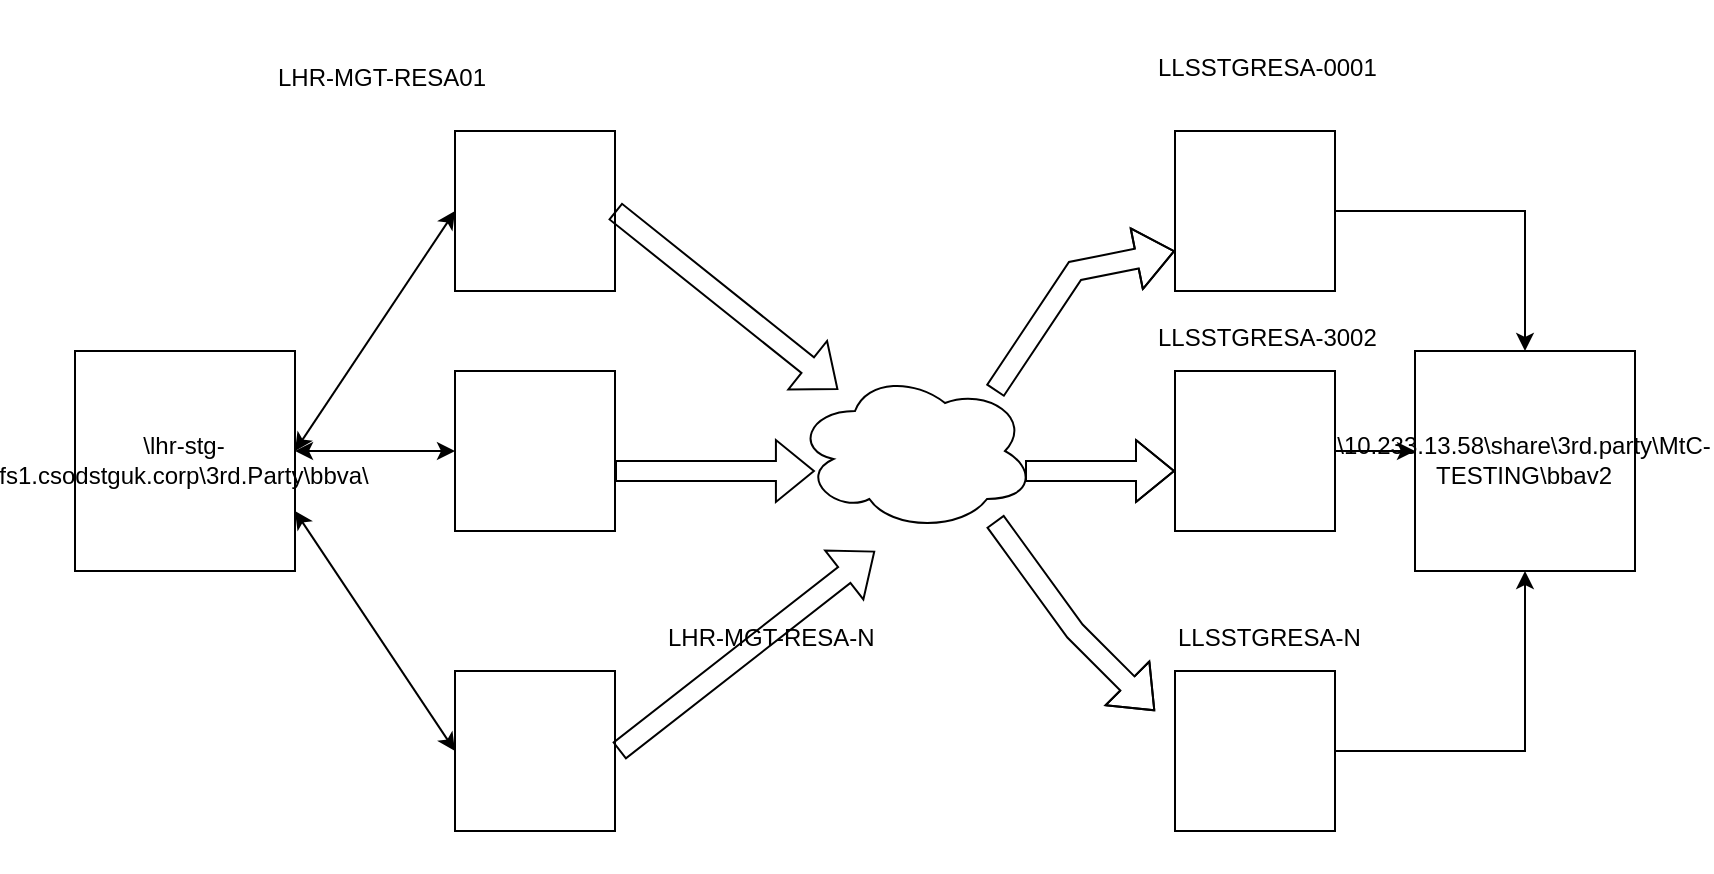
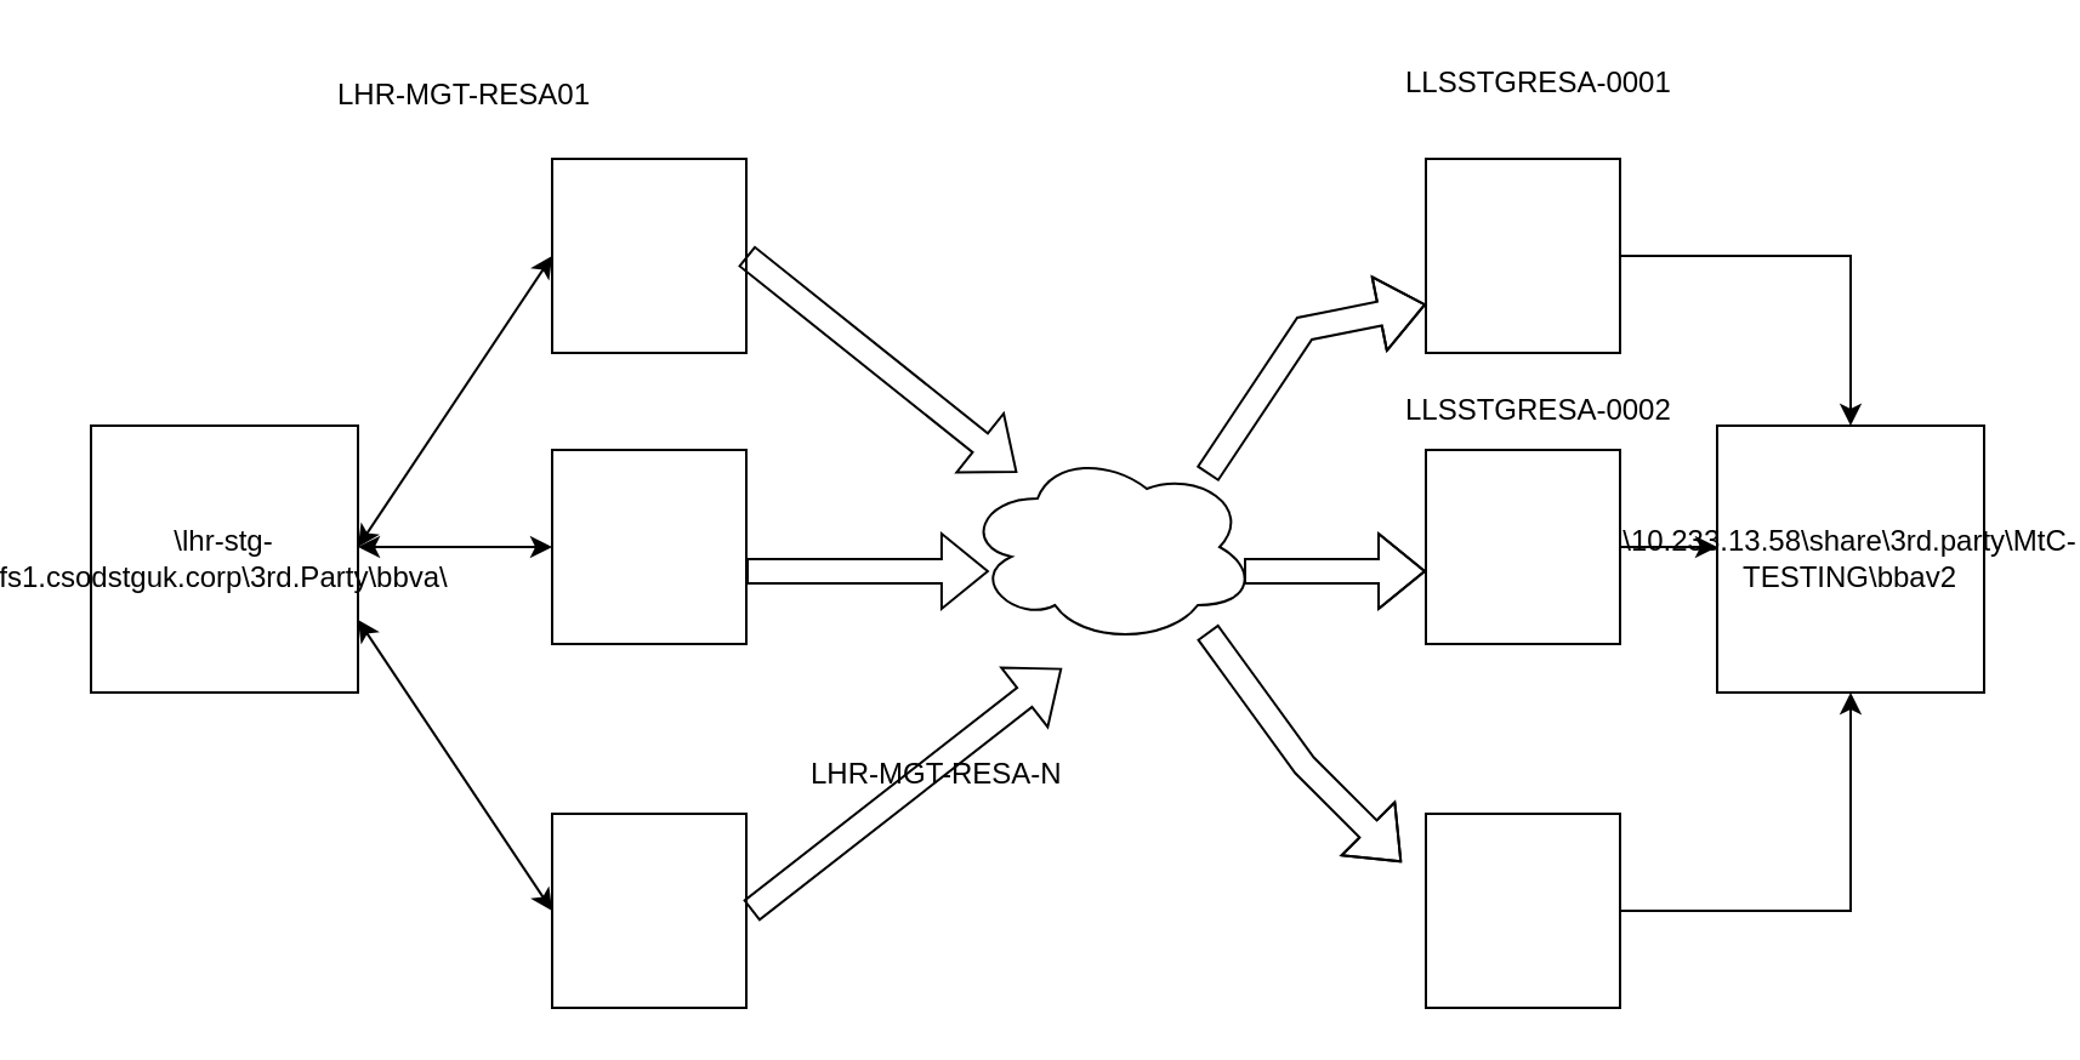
- <mxCell id="22" value="LLSSTGRESA-3002" style="text;whiteSpace=wrap;html=1;" vertex="1" parent="1"><mxGeometry x="560" y="155" width="150" height="30" as="geometry" /></mxCell>
+ <mxCell id="22" value="LLSSTGRESA-0002" style="text;whiteSpace=wrap;html=1;" vertex="1" parent="1"><mxGeometry x="560" y="155" width="150" height="30" as="geometry" /></mxCell>
- <mxCell id="23" value="LLSSTGRESA-N" style="text;whiteSpace=wrap;html=1;" vertex="1" parent="1"><mxGeometry x="570" y="305" width="150" height="30" as="geometry" /></mxCell>
